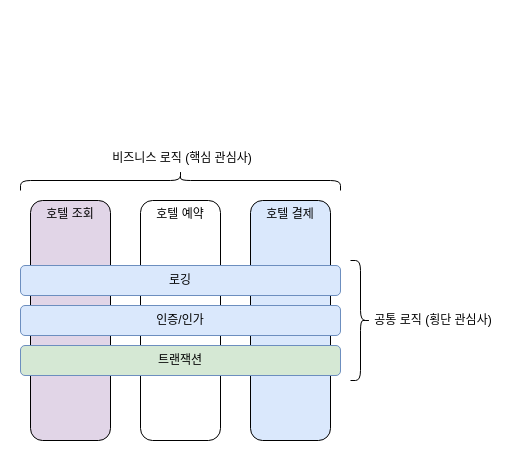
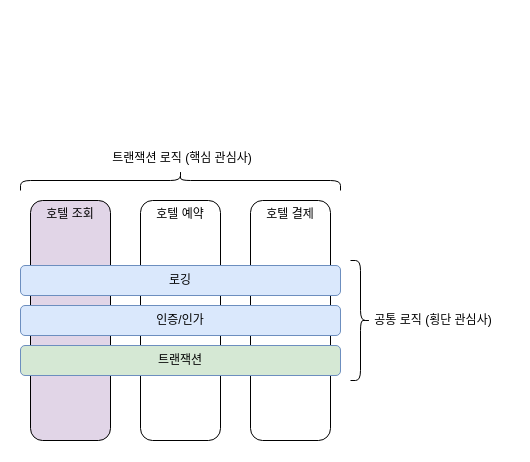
- <mxCell id="11" value="비즈니스 로직 (핵심 관심사)" style="text;html=1;strokeColor=none;fillColor=none;align=center;verticalAlign=middle;whiteSpace=wrap;rounded=0;" vertex="1" parent="1"><mxGeometry x="97" y="148" width="170" height="20" as="geometry" /></mxCell>
+ <mxCell id="11" value="트랜잭션 로직 (핵심 관심사)" style="text;html=1;strokeColor=none;fillColor=none;align=center;verticalAlign=middle;whiteSpace=wrap;rounded=0;" vertex="1" parent="1"><mxGeometry x="97" y="148" width="170" height="20" as="geometry" /></mxCell>
- <mxCell id="4" value="호텔 결제" style="rounded=1;whiteSpace=wrap;html=1;verticalAlign=top;fillColor=#dae8fc;" vertex="1" parent="1"><mxGeometry x="250" y="200" width="80" height="240" as="geometry" /></mxCell>
+ <mxCell id="4" value="호텔 결제" style="rounded=1;whiteSpace=wrap;html=1;verticalAlign=top;" vertex="1" parent="1"><mxGeometry x="250" y="200" width="80" height="240" as="geometry" /></mxCell>
